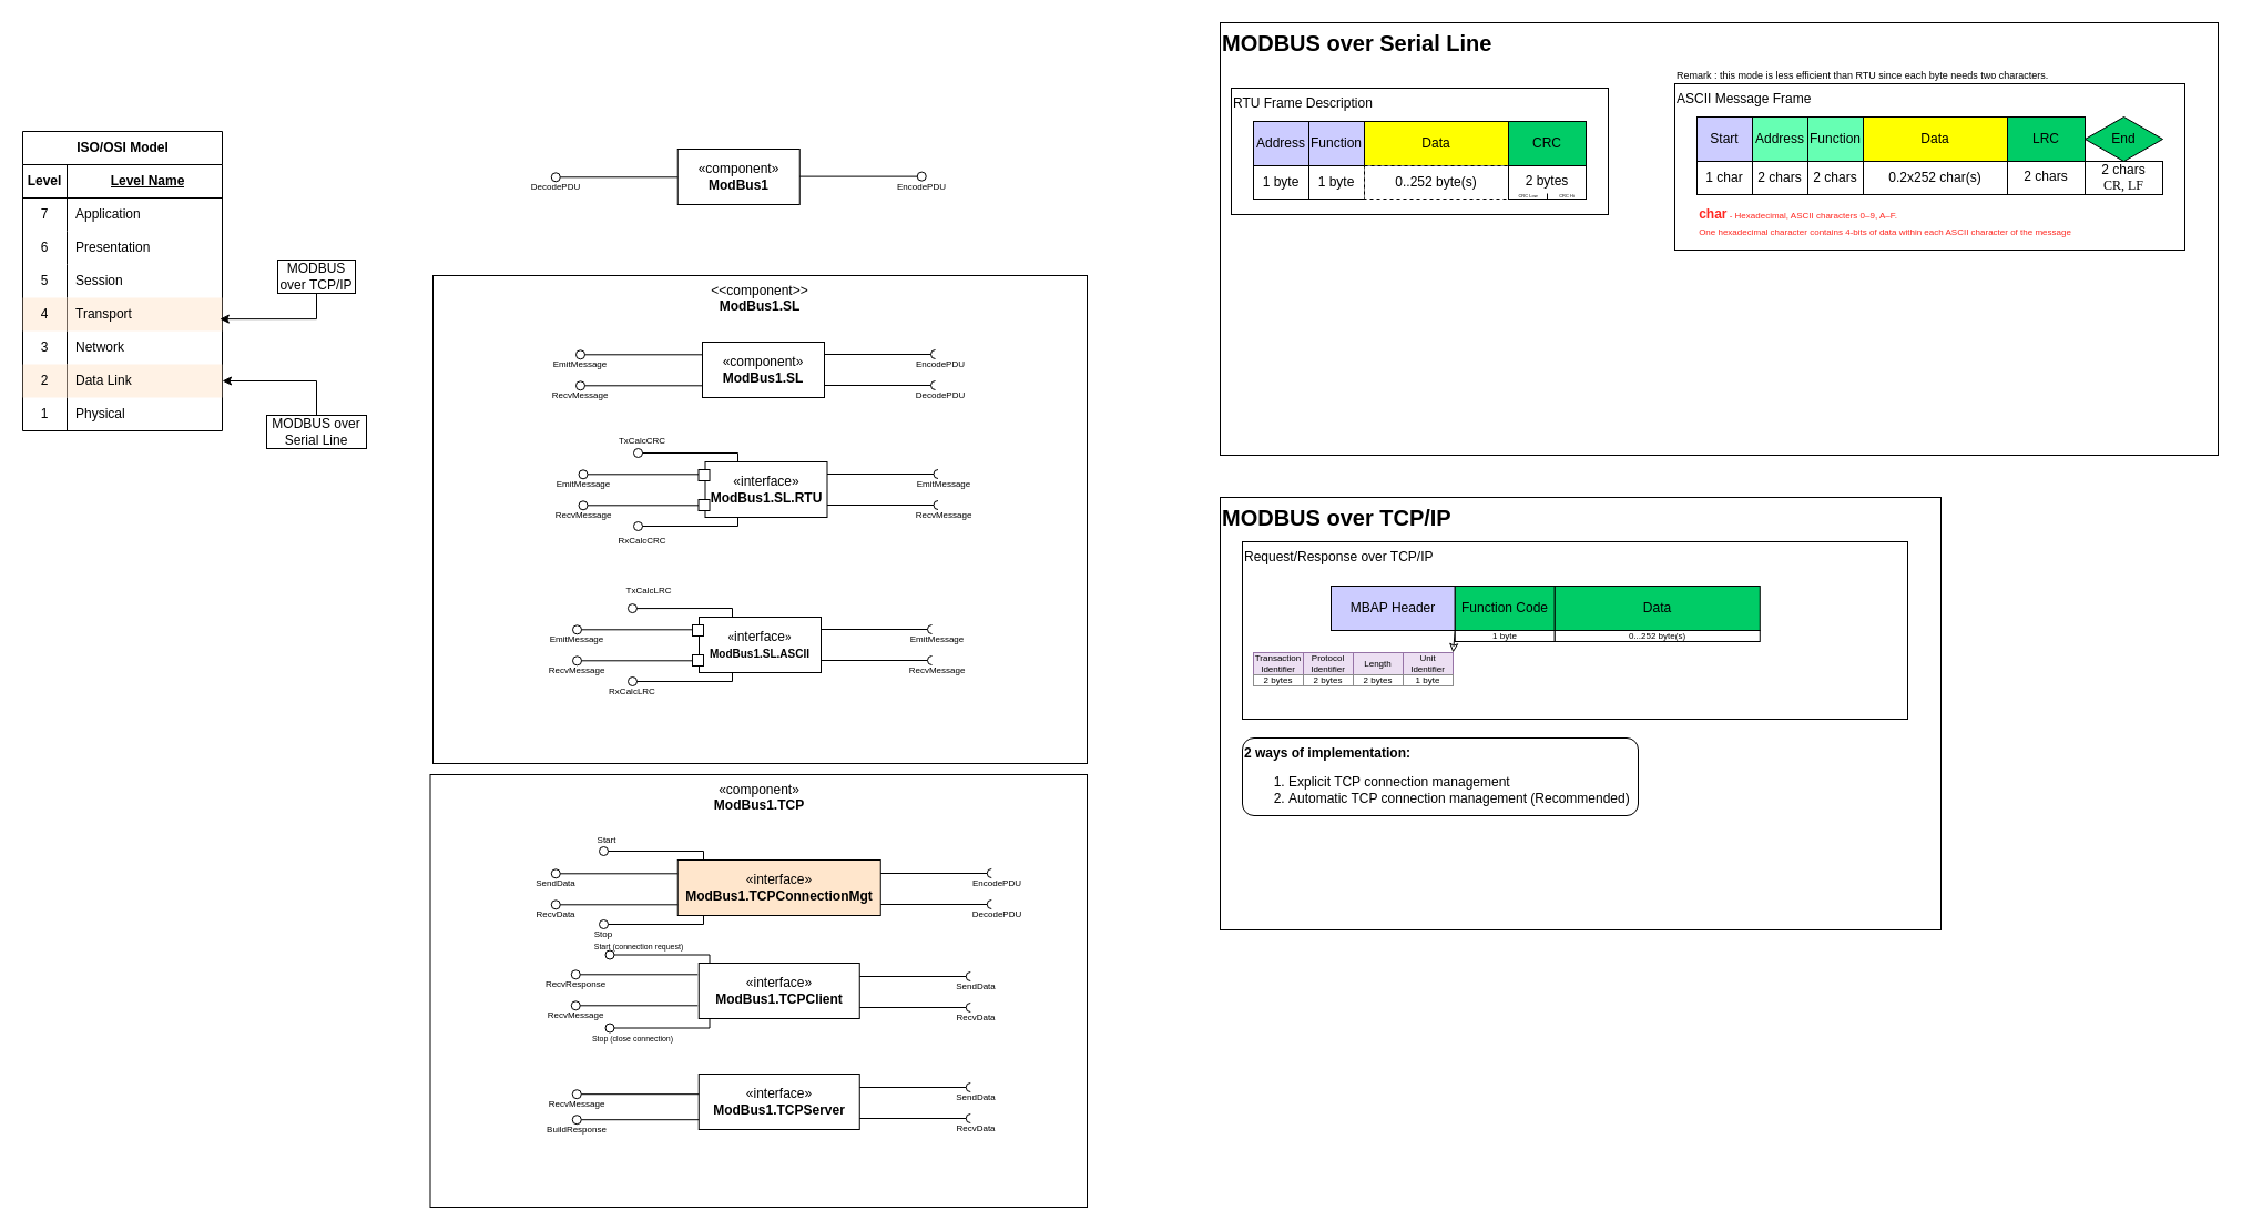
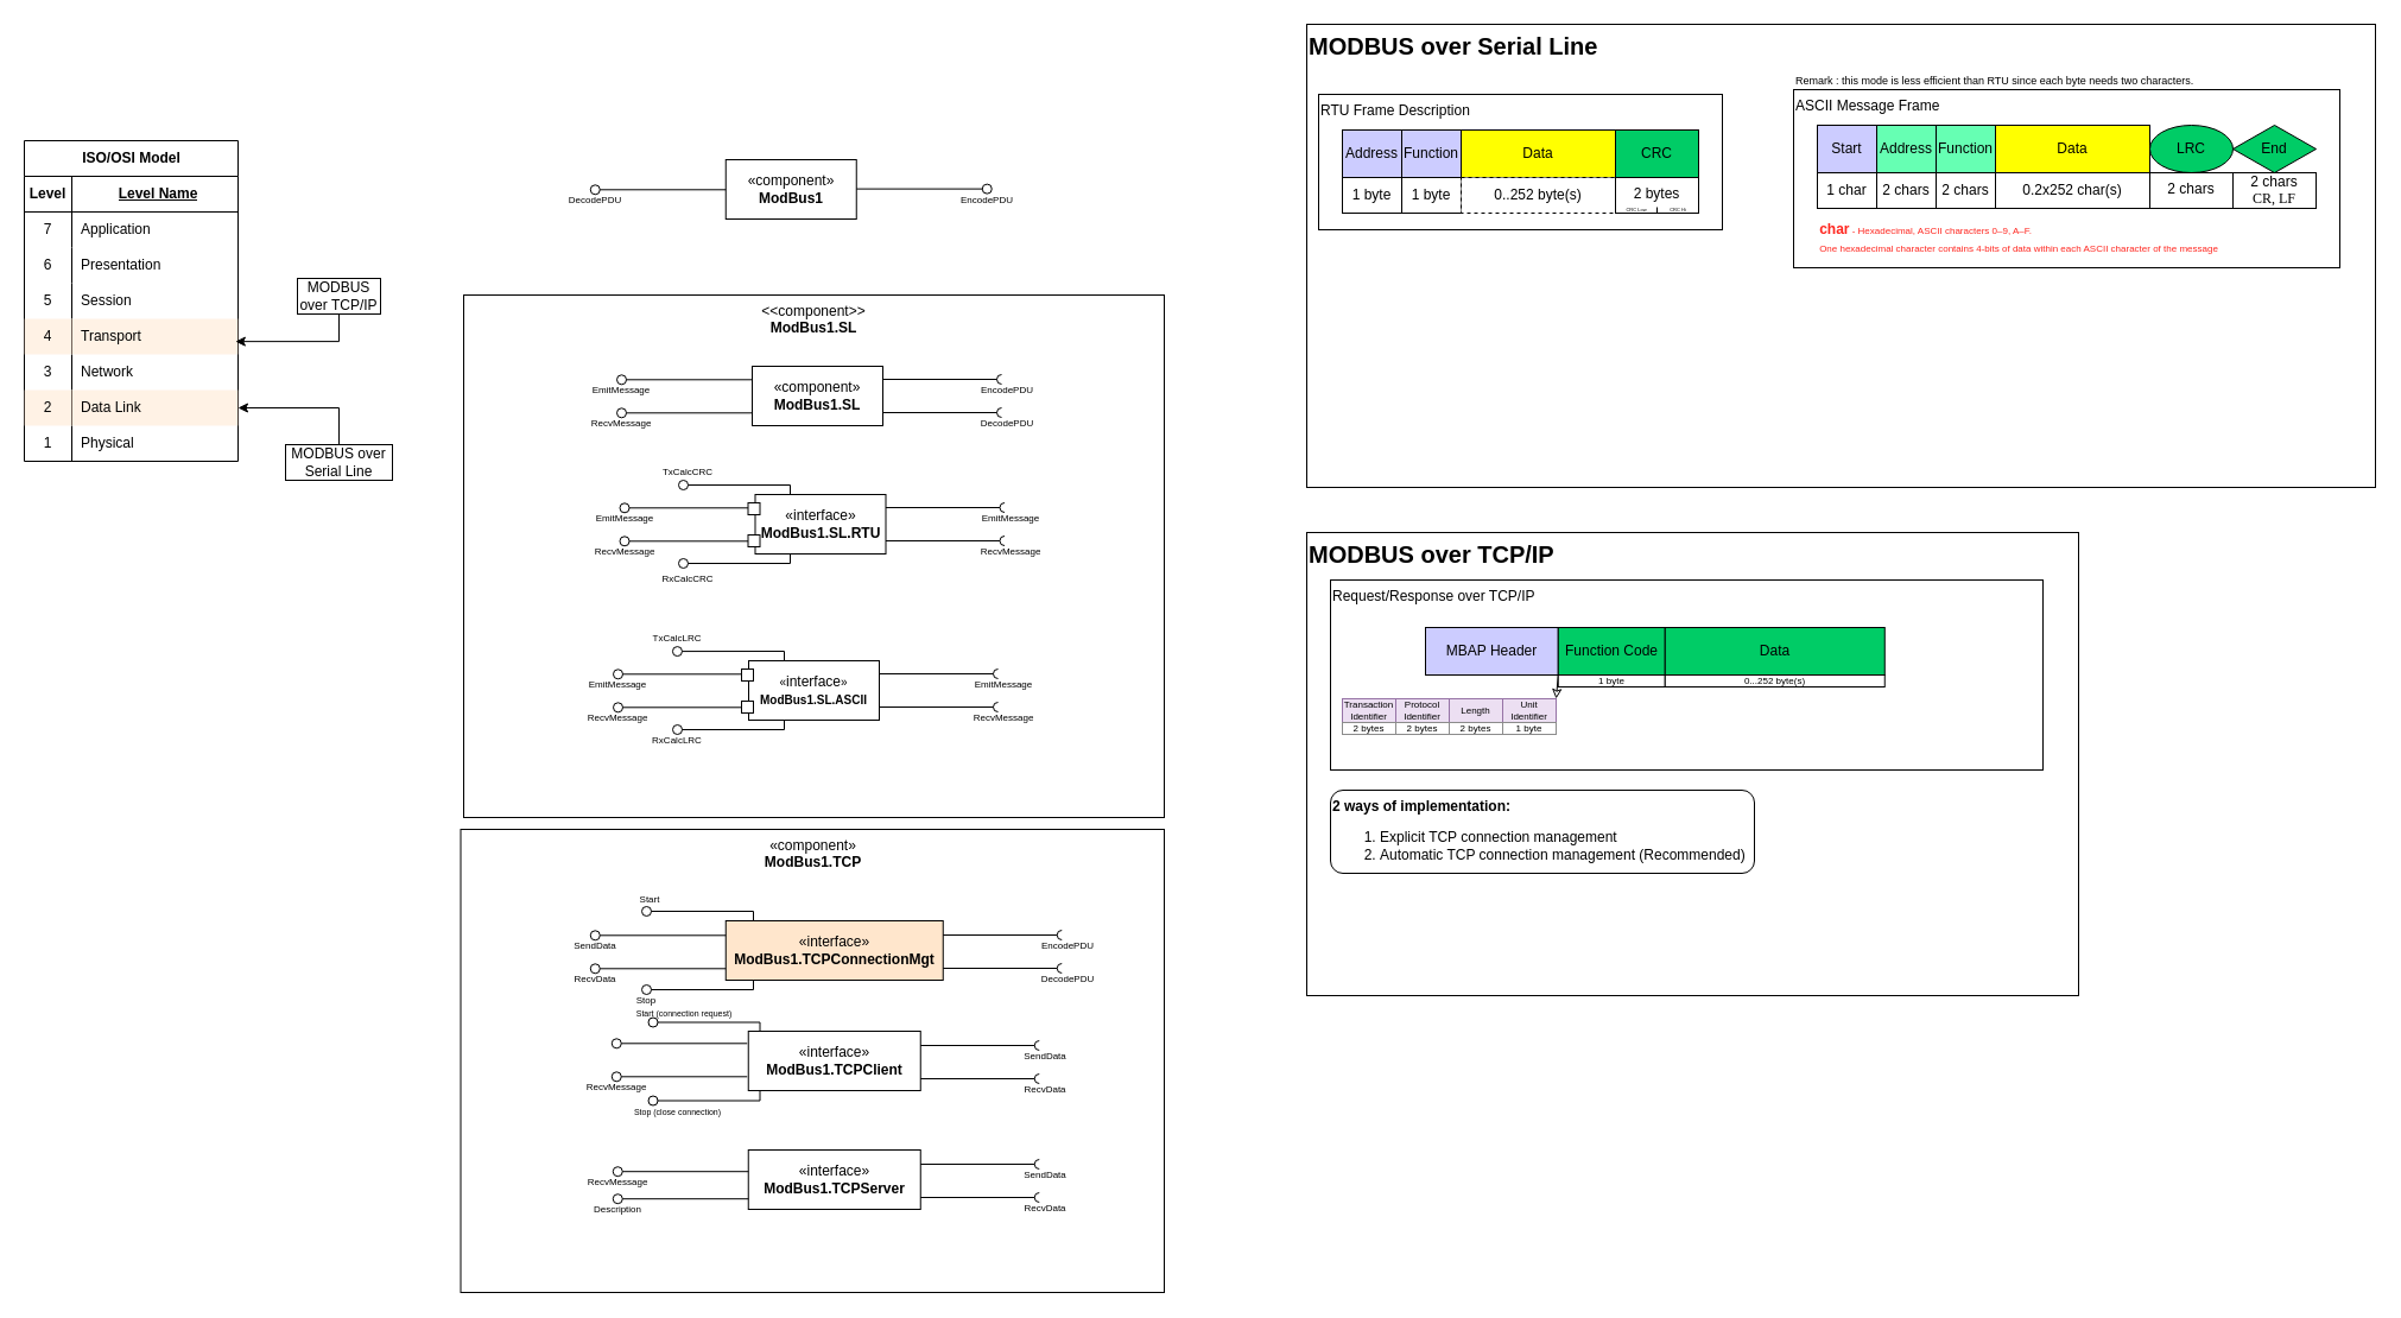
- <mxCell id="71" value="LRC" style="rounded=0;whiteSpace=wrap;html=1;fillColor=#00CC66;" parent="66" vertex="1"><mxGeometry x="300" y="30" width="70" height="40" as="geometry" /></mxCell>
+ <mxCell id="71" value="LRC" style="ellipse;whiteSpace=wrap;html=1;fillColor=#00CC66;" parent="66" vertex="1"><mxGeometry x="300" y="30" width="70" height="40" as="geometry" /></mxCell>
- <mxCell id="150" value="&lt;span style=&quot;font-size: 8px;&quot;&gt;TxCalcLRC&lt;/span&gt;" style="text;html=1;align=center;verticalAlign=middle;whiteSpace=wrap;rounded=0;" parent="1" vertex="1"><mxGeometry x="555" y="523" width="60" height="16" as="geometry" /></mxCell>
+ <mxCell id="150" value="&lt;span style=&quot;font-size: 8px;&quot;&gt;TxCalcLRC&lt;/span&gt;" style="text;html=1;align=center;verticalAlign=middle;whiteSpace=wrap;rounded=0;" parent="1" vertex="1"><mxGeometry x="540" y="528" width="60" height="16" as="geometry" /></mxCell>
- <mxCell id="118" value="&lt;span style=&quot;font-size: 8px;&quot;&gt;RecvResponse&lt;/span&gt;" style="text;html=1;align=center;verticalAlign=middle;whiteSpace=wrap;rounded=0;" parent="115" vertex="1"><mxGeometry width="60" height="16" as="geometry" /></mxCell>
- <mxCell id="125" value="&lt;span style=&quot;font-size: 8px;&quot;&gt;BuildResponse&lt;/span&gt;" style="text;html=1;align=center;verticalAlign=middle;whiteSpace=wrap;rounded=0;" parent="123" vertex="1"><mxGeometry y="3" width="60.0" height="10.182" as="geometry" /></mxCell>
+ <mxCell id="125" value="&lt;span style=&quot;font-size: 8px;&quot;&gt;Description&lt;/span&gt;" style="text;html=1;align=center;verticalAlign=middle;whiteSpace=wrap;rounded=0;" parent="123" vertex="1"><mxGeometry y="3" width="60.0" height="10.182" as="geometry" /></mxCell>
